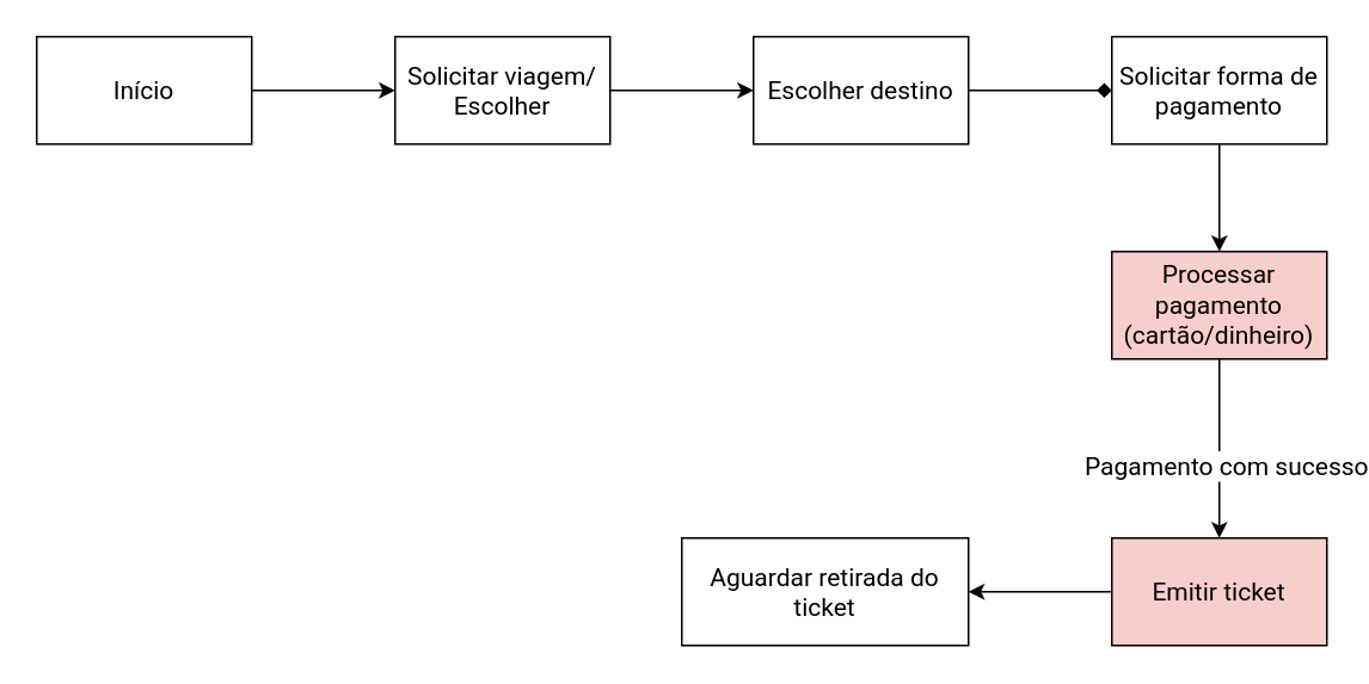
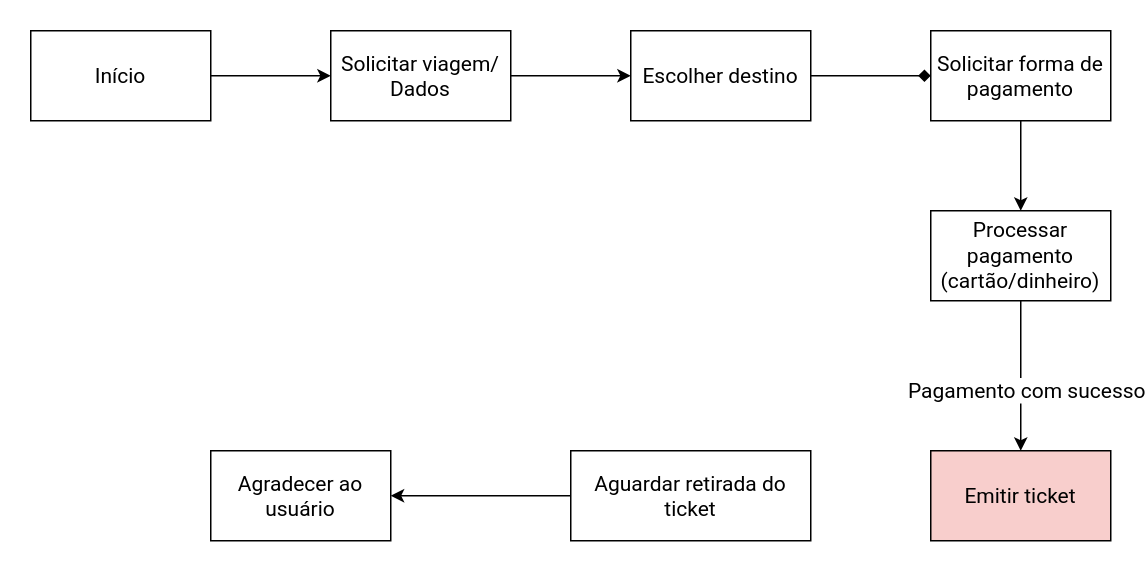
- <mxCell id="5" value="Solicitar viagem/ Escolher" style="rounded=0;whiteSpace=wrap;html=1;fontFamily=Roboto;fontSource=https%3A%2F%2Ffonts.googleapis.com%2Fcss%3Ffamily%3DRoboto;fontSize=14;" vertex="1" parent="1"><mxGeometry x="220" y="20" width="120" height="60" as="geometry" /></mxCell>
+ <mxCell id="5" value="Solicitar viagem/ Dados" style="rounded=0;whiteSpace=wrap;html=1;fontFamily=Roboto;fontSource=https%3A%2F%2Ffonts.googleapis.com%2Fcss%3Ffamily%3DRoboto;fontSize=14;" vertex="1" parent="1"><mxGeometry x="220" y="20" width="120" height="60" as="geometry" /></mxCell>
- <mxCell id="12" value="Processar pagamento&lt;br style=&quot;font-size: 14px;&quot;&gt;(cartão/dinheiro)" style="rounded=0;whiteSpace=wrap;html=1;fontFamily=Roboto;fontSource=https%3A%2F%2Ffonts.googleapis.com%2Fcss%3Ffamily%3DRoboto;fontSize=14;fillColor=#f8cecc;" vertex="1" parent="1"><mxGeometry x="620" y="140" width="120" height="60" as="geometry" /></mxCell>
+ <mxCell id="12" value="Processar pagamento&lt;br style=&quot;font-size: 14px;&quot;&gt;(cartão/dinheiro)" style="rounded=0;whiteSpace=wrap;html=1;fontFamily=Roboto;fontSource=https%3A%2F%2Ffonts.googleapis.com%2Fcss%3Ffamily%3DRoboto;fontSize=14;" vertex="1" parent="1"><mxGeometry x="620" y="140" width="120" height="60" as="geometry" /></mxCell>
+ <mxCell id="17" value="Agradecer ao usuário" style="rounded=0;whiteSpace=wrap;html=1;fontFamily=Roboto;fontSource=https%3A%2F%2Ffonts.googleapis.com%2Fcss%3Ffamily%3DRoboto;fontSize=14;" vertex="1" parent="1"><mxGeometry x="140" y="300" width="120" height="60" as="geometry" /></mxCell>
+ <mxCell id="15" style="edgeStyle=orthogonalEdgeStyle;rounded=0;orthogonalLoop=1;jettySize=auto;html=1;entryX=1;entryY=0.5;entryDx=0;entryDy=0;fontFamily=Roboto;fontSource=https%3A%2F%2Ffonts.googleapis.com%2Fcss%3Ffamily%3DRoboto;fontSize=14;" edge="1" parent="1" source="16" target="17"><mxGeometry relative="1" as="geometry" /></mxCell>
- <mxCell id="13" style="edgeStyle=orthogonalEdgeStyle;rounded=0;orthogonalLoop=1;jettySize=auto;html=1;entryX=1;entryY=0.5;entryDx=0;entryDy=0;fontFamily=Roboto;fontSource=https%3A%2F%2Ffonts.googleapis.com%2Fcss%3Ffamily%3DRoboto;fontSize=14;" edge="1" parent="1" source="14" target="16"><mxGeometry relative="1" as="geometry" /></mxCell>
